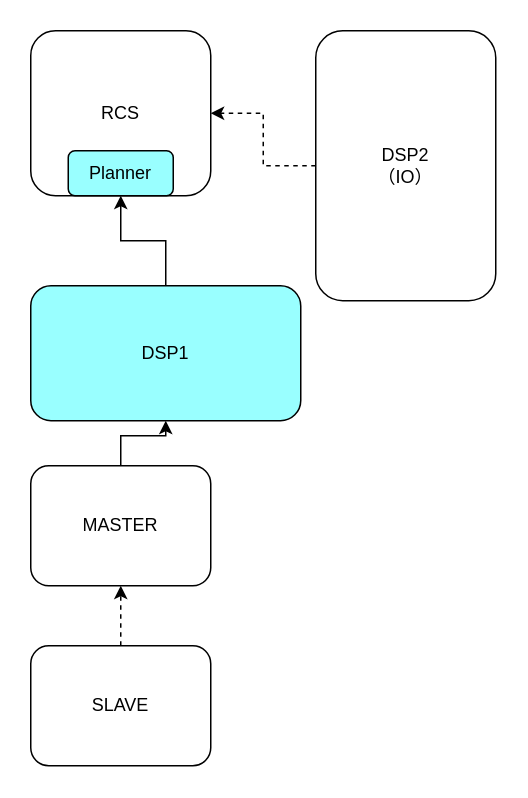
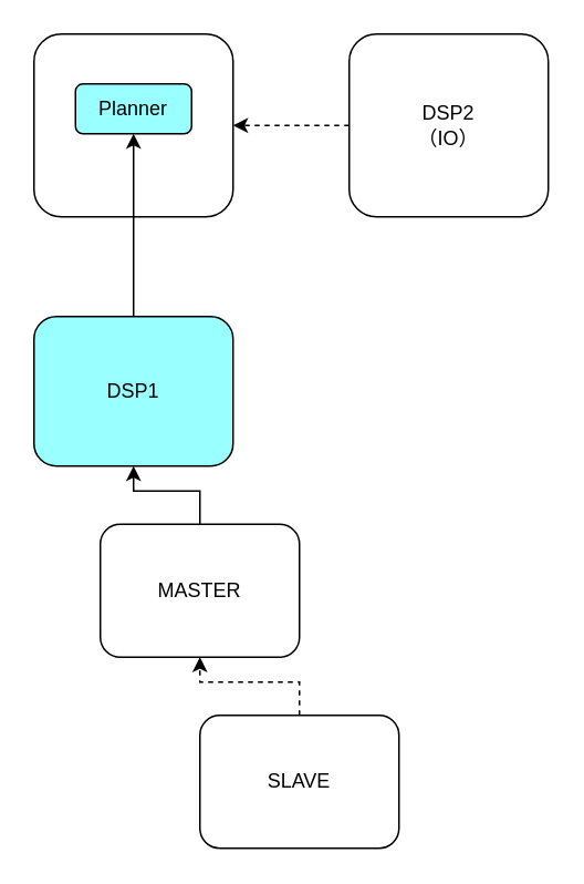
- <mxCell id="5" value="DSP2&lt;br&gt;（IO）" style="rounded=1;whiteSpace=wrap;html=1;fillColor=#FFFFFF;" vertex="1" parent="1"><mxGeometry x="210" y="20" width="120" height="180" as="geometry" /></mxCell>
+ <mxCell id="5" value="DSP2&lt;br&gt;（IO）" style="rounded=1;whiteSpace=wrap;html=1;fillColor=#FFFFFF;" vertex="1" parent="1"><mxGeometry x="210" y="20" width="120" height="110" as="geometry" /></mxCell>
- <mxCell id="3" value="Planner" style="rounded=1;whiteSpace=wrap;html=1;fillColor=#99FFFF;" vertex="1" parent="1"><mxGeometry x="45" y="100" width="70" height="30" as="geometry" /></mxCell>
+ <mxCell id="3" value="Planner" style="rounded=1;whiteSpace=wrap;html=1;fillColor=#99FFFF;" vertex="1" parent="1"><mxGeometry x="45" y="50" width="70" height="30" as="geometry" /></mxCell>
- <mxCell id="7" value="DSP1" style="rounded=1;whiteSpace=wrap;html=1;fillColor=#99FFFF;" vertex="1" parent="1"><mxGeometry x="20" y="190" width="180" height="90" as="geometry" /></mxCell>
+ <mxCell id="7" value="DSP1" style="rounded=1;whiteSpace=wrap;html=1;fillColor=#99FFFF;" vertex="1" parent="1"><mxGeometry x="20" y="190" width="120" height="90" as="geometry" /></mxCell>
- <mxCell id="9" value="MASTER" style="rounded=1;whiteSpace=wrap;html=1;fillColor=#FFFFFF;" vertex="1" parent="1"><mxGeometry x="20" y="310" width="120" height="80" as="geometry" /></mxCell>
+ <mxCell id="9" value="MASTER" style="rounded=1;whiteSpace=wrap;html=1;fillColor=#FFFFFF;" vertex="1" parent="1"><mxGeometry x="60" y="315" width="120" height="80" as="geometry" /></mxCell>
- <mxCell id="11" value="SLAVE" style="rounded=1;whiteSpace=wrap;html=1;fillColor=#FFFFFF;" vertex="1" parent="1"><mxGeometry x="20" y="430" width="120" height="80" as="geometry" /></mxCell>
+ <mxCell id="11" value="SLAVE" style="rounded=1;whiteSpace=wrap;html=1;fillColor=#FFFFFF;" vertex="1" parent="1"><mxGeometry x="120" y="430" width="120" height="80" as="geometry" /></mxCell>
